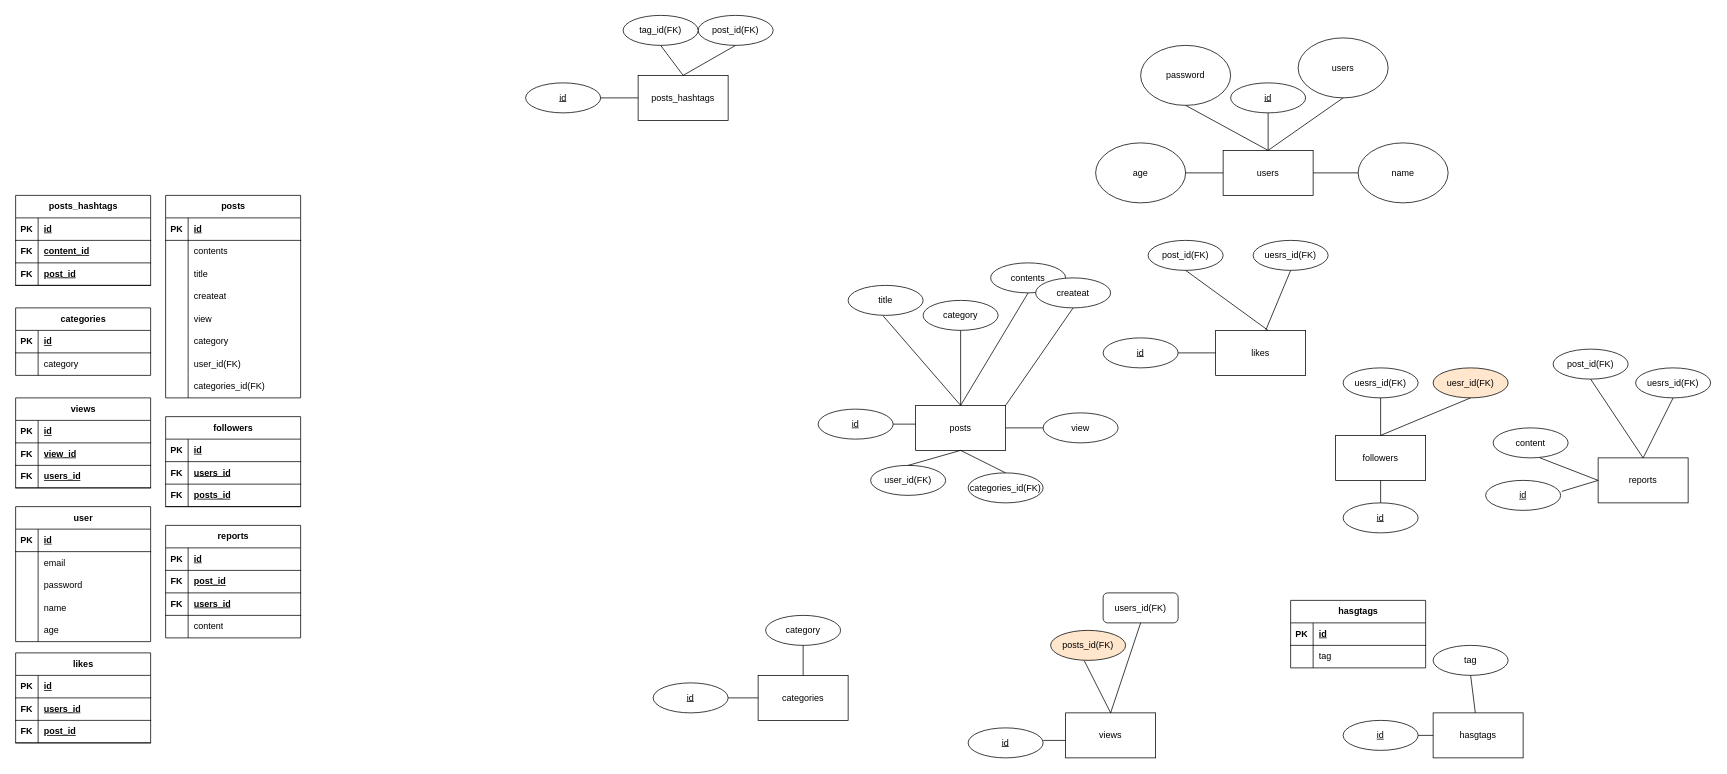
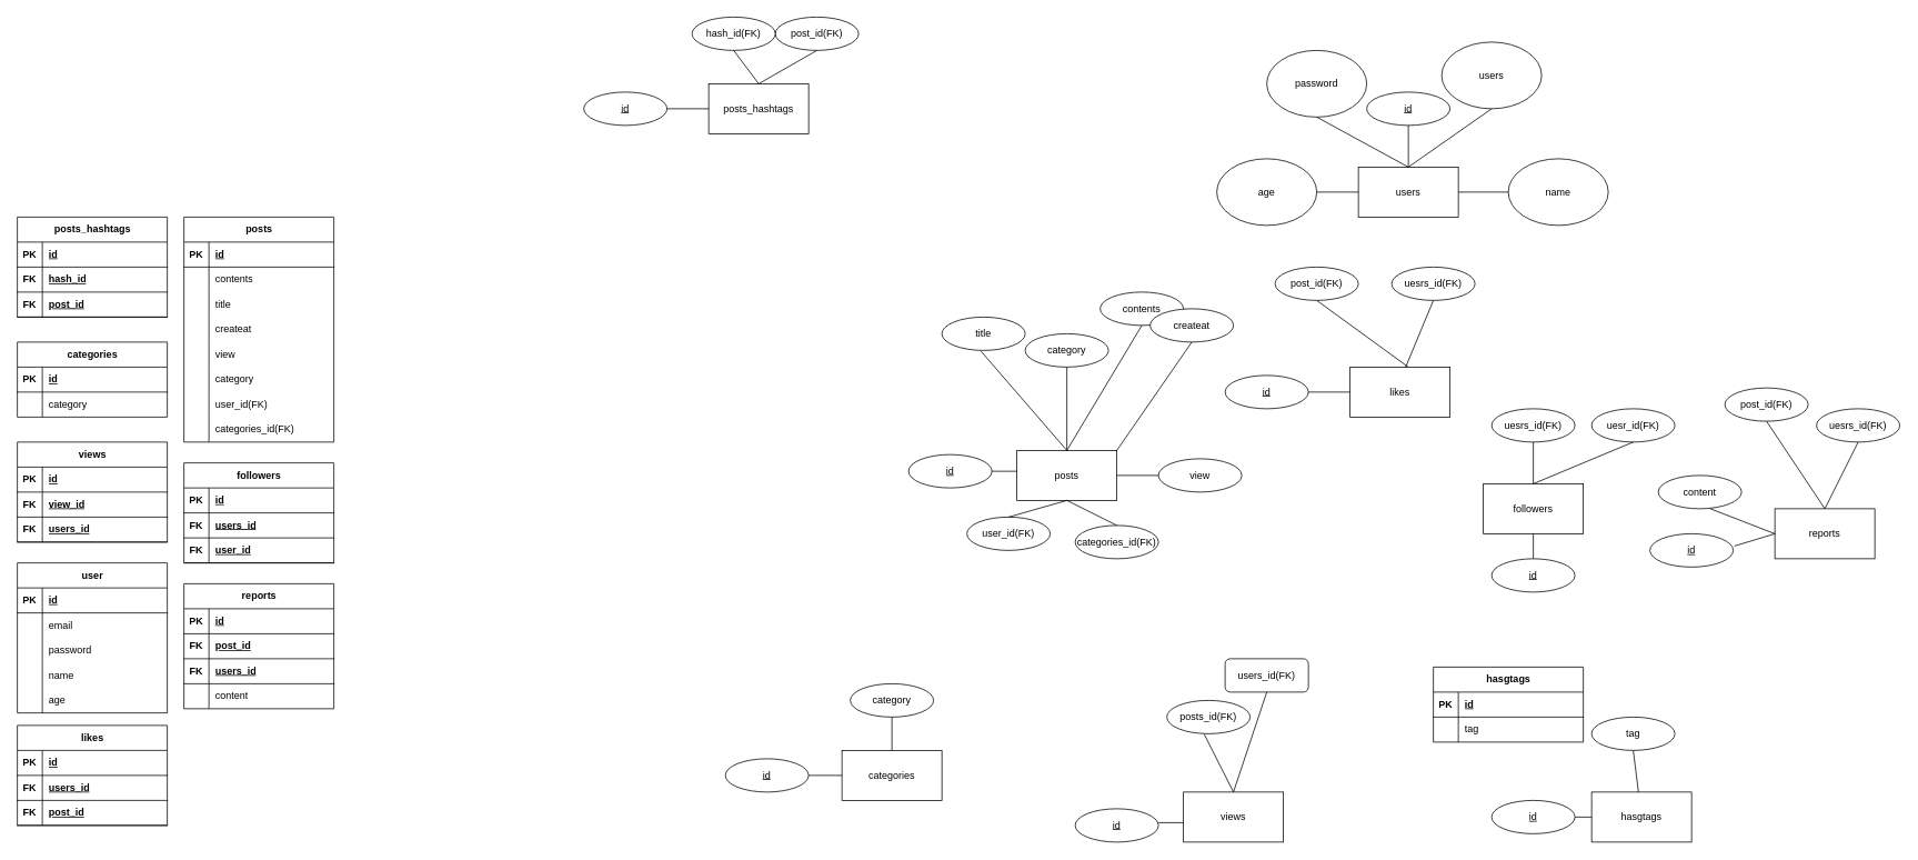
- <mxCell id="171" value="tag_id(FK)" style="ellipse;whiteSpace=wrap;html=1;align=center;" parent="1" vertex="1"><mxGeometry x="830" y="20" width="100" height="40" as="geometry" /></mxCell>
+ <mxCell id="171" value="hash_id(FK)" style="ellipse;whiteSpace=wrap;html=1;align=center;" parent="1" vertex="1"><mxGeometry x="830" y="20" width="100" height="40" as="geometry" /></mxCell>
- <mxCell id="181" value="content_id" style="shape=partialRectangle;connectable=0;fillColor=none;top=0;left=0;bottom=0;right=0;align=left;spacingLeft=6;fontStyle=5;overflow=hidden;whiteSpace=wrap;html=1;" parent="179" vertex="1"><mxGeometry x="30" width="150" height="30" as="geometry"><mxRectangle width="150" height="30" as="alternateBounds" /></mxGeometry></mxCell>
+ <mxCell id="181" value="hash_id" style="shape=partialRectangle;connectable=0;fillColor=none;top=0;left=0;bottom=0;right=0;align=left;spacingLeft=6;fontStyle=5;overflow=hidden;whiteSpace=wrap;html=1;" parent="179" vertex="1"><mxGeometry x="30" width="150" height="30" as="geometry"><mxRectangle width="150" height="30" as="alternateBounds" /></mxGeometry></mxCell>
- <mxCell id="155" value="uesr_id(FK)" style="ellipse;whiteSpace=wrap;html=1;align=center;fillColor=#ffe6cc;" parent="1" vertex="1"><mxGeometry x="1910" y="490" width="100" height="40" as="geometry" /></mxCell>
+ <mxCell id="155" value="uesr_id(FK)" style="ellipse;whiteSpace=wrap;html=1;align=center;" parent="1" vertex="1"><mxGeometry x="1910" y="490" width="100" height="40" as="geometry" /></mxCell>
- <mxCell id="168" value="posts_id" style="shape=partialRectangle;connectable=0;fillColor=none;top=0;left=0;bottom=0;right=0;align=left;spacingLeft=6;fontStyle=5;overflow=hidden;whiteSpace=wrap;html=1;" parent="166" vertex="1"><mxGeometry x="30" width="150" height="30" as="geometry"><mxRectangle width="150" height="30" as="alternateBounds" /></mxGeometry></mxCell>
+ <mxCell id="168" value="user_id" style="shape=partialRectangle;connectable=0;fillColor=none;top=0;left=0;bottom=0;right=0;align=left;spacingLeft=6;fontStyle=5;overflow=hidden;whiteSpace=wrap;html=1;" parent="166" vertex="1"><mxGeometry x="30" width="150" height="30" as="geometry"><mxRectangle width="150" height="30" as="alternateBounds" /></mxGeometry></mxCell>
- <mxCell id="89" value="posts_id(FK)" style="ellipse;whiteSpace=wrap;html=1;align=center;fillColor=#ffe6cc;" parent="1" vertex="1"><mxGeometry x="1400" y="840" width="100" height="40" as="geometry" /></mxCell>
+ <mxCell id="89" value="posts_id(FK)" style="ellipse;whiteSpace=wrap;html=1;align=center;" parent="1" vertex="1"><mxGeometry x="1400" y="840" width="100" height="40" as="geometry" /></mxCell>
